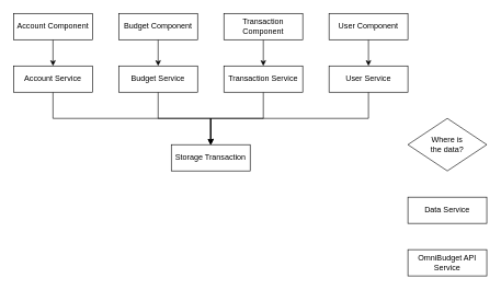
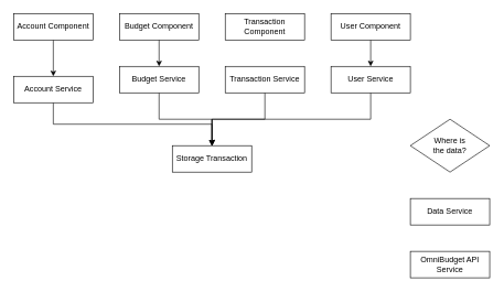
- <mxCell id="14" style="edgeStyle=orthogonalEdgeStyle;rounded=0;orthogonalLoop=1;jettySize=auto;html=1;exitX=0.5;exitY=1;exitDx=0;exitDy=0;entryX=0.5;entryY=0;entryDx=0;entryDy=0;endArrow=classic;endFill=1;" edge="1" parent="1" source="15" target="17"><mxGeometry relative="1" as="geometry" /></mxCell>
- <mxCell id="5" value="Account Service" style="rounded=0;whiteSpace=wrap;html=1;" vertex="1" parent="1"><mxGeometry x="20" y="100" width="120" height="40" as="geometry" /></mxCell>
+ <mxCell id="5" value="Account Service" style="rounded=0;whiteSpace=wrap;html=1;" vertex="1" parent="1"><mxGeometry x="20" y="115" width="120" height="40" as="geometry" /></mxCell>
